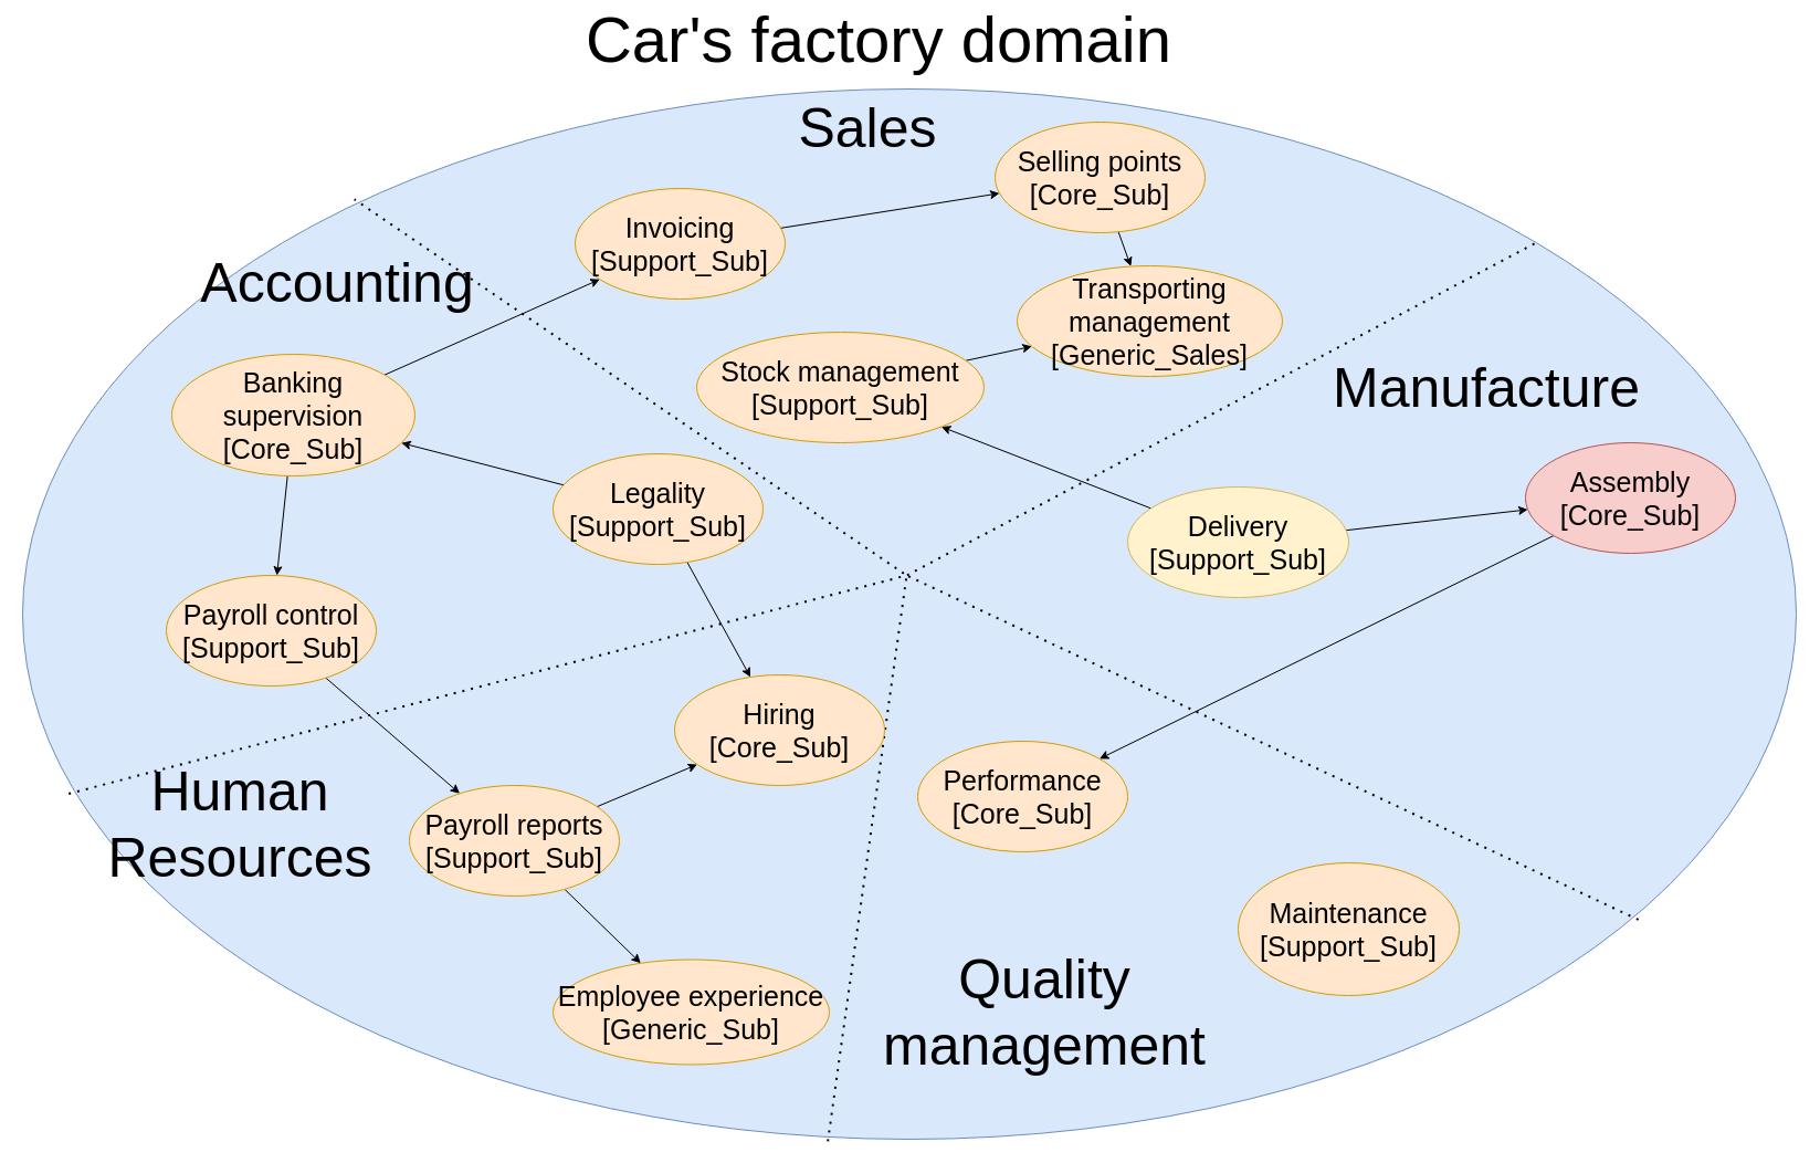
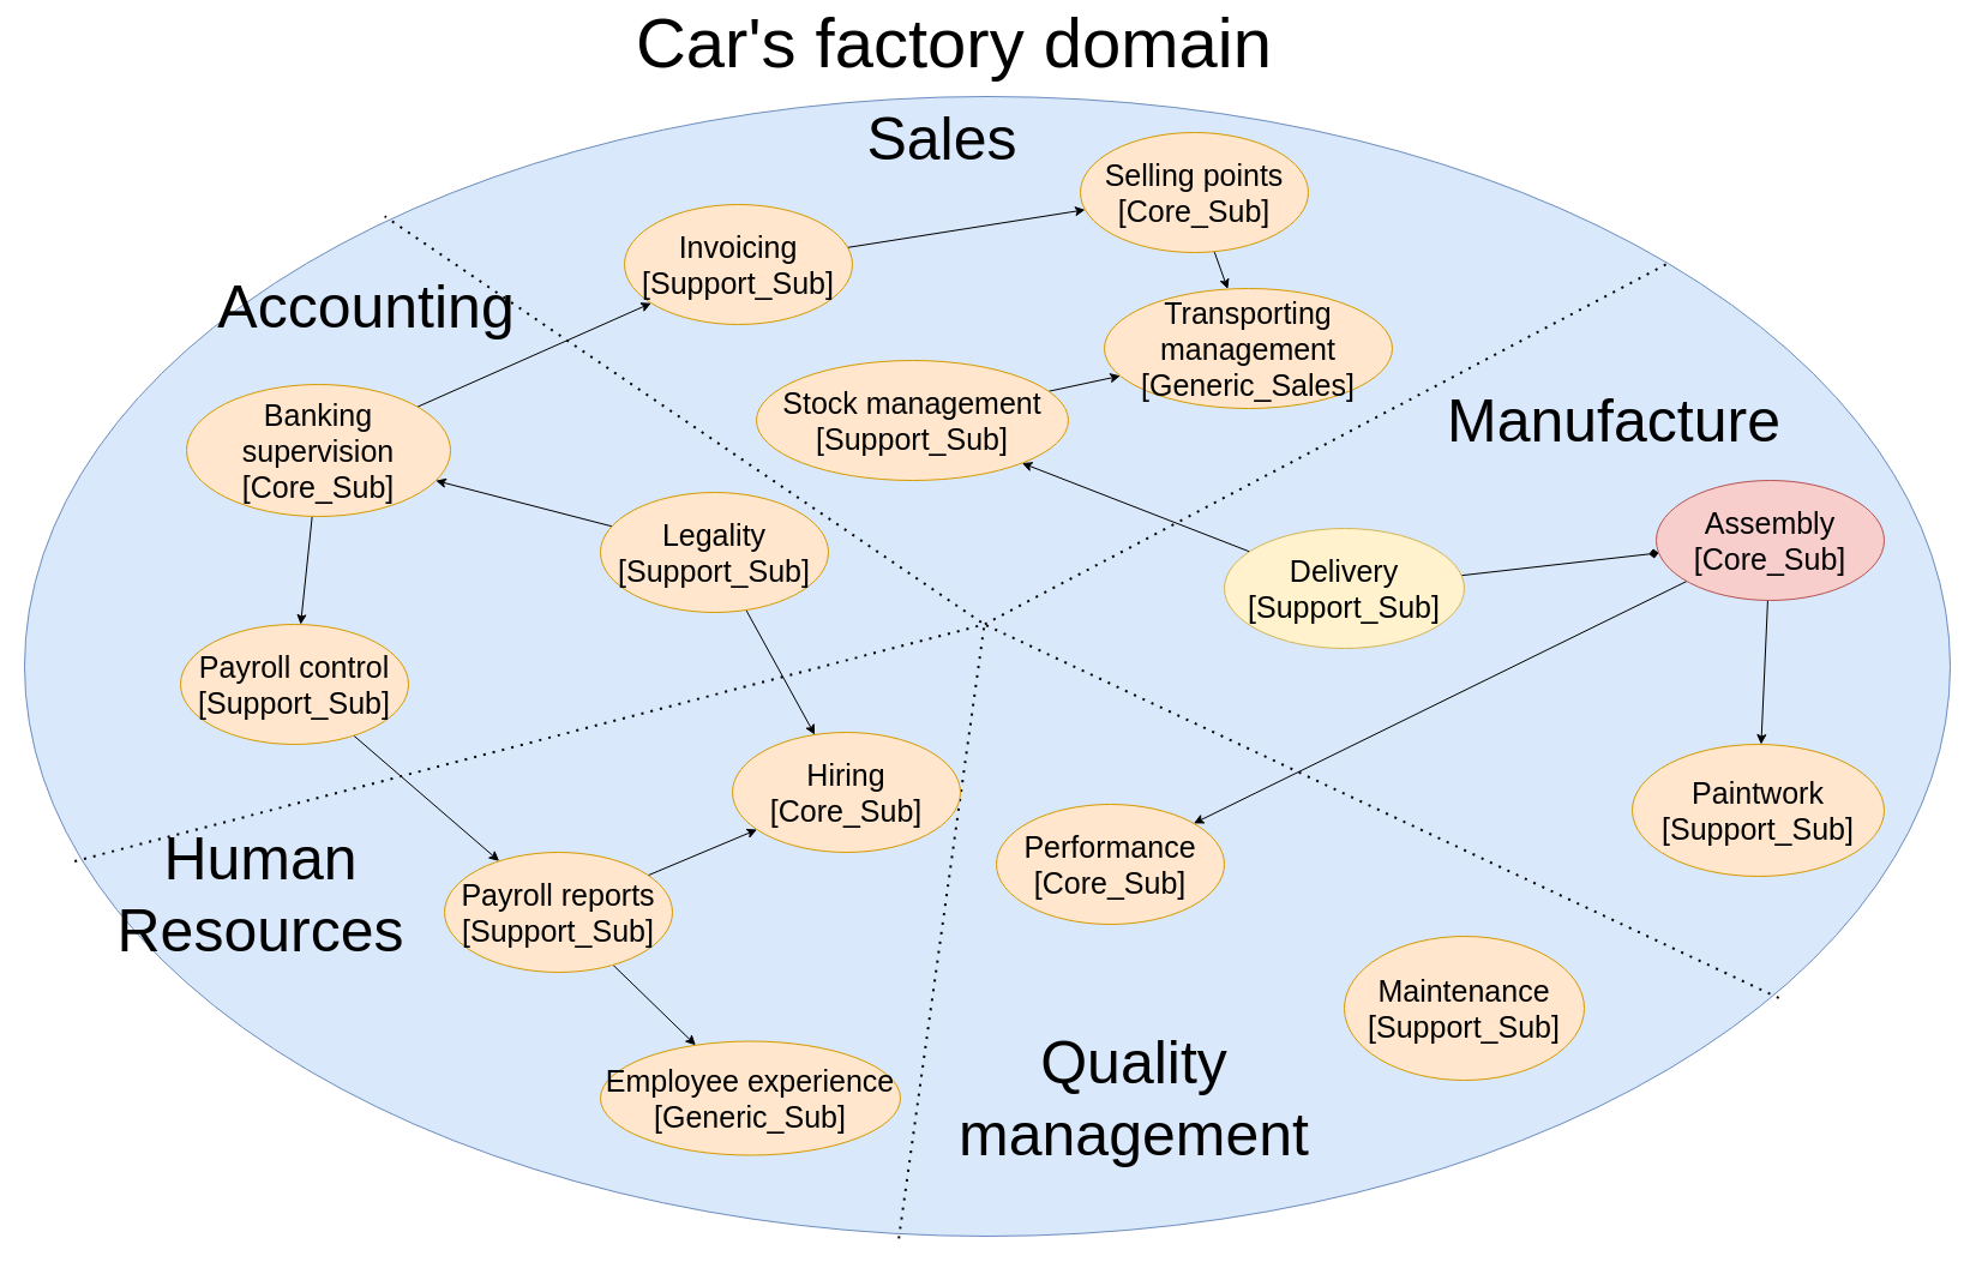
- <mxCell id="9" style="edgeStyle=none;rounded=0;orthogonalLoop=1;jettySize=auto;html=1;fontSize=25;" parent="1" source="11" target="8" edge="1"><mxGeometry relative="1" as="geometry" /></mxCell>
+ <mxCell id="9" style="edgeStyle=none;rounded=0;orthogonalLoop=1;jettySize=auto;html=1;fontSize=25;endArrow=diamond;" parent="1" source="11" target="8" edge="1"><mxGeometry relative="1" as="geometry" /></mxCell>
+ <mxCell id="6" style="edgeStyle=none;rounded=0;orthogonalLoop=1;jettySize=auto;html=1;fontSize=25;" parent="1" source="8" target="12" edge="1"><mxGeometry relative="1" as="geometry" /></mxCell>
+ <mxCell id="12" value="Paintwork&lt;br&gt;[Support_Sub]" style="ellipse;whiteSpace=wrap;html=1;fillColor=#ffe6cc;strokeColor=#d79b00;fontSize=25;" parent="1" vertex="1"><mxGeometry x="1360" y="620" width="210" height="110" as="geometry" /></mxCell>
